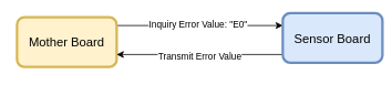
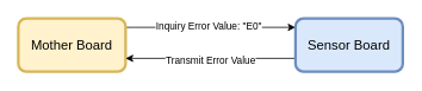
- <mxCell id="7" value="&lt;font style=&quot;font-size: 15px;&quot;&gt;Sensor Board&lt;/font&gt;" style="rounded=1;whiteSpace=wrap;html=1;strokeWidth=3;fillColor=#dae8fc;strokeColor=#6c8ebf;" vertex="1" parent="1"><mxGeometry x="340" y="15" width="120" height="60" as="geometry" /></mxCell>
+ <mxCell id="7" value="&lt;font style=&quot;font-size: 15px;&quot;&gt;Sensor Board&lt;/font&gt;" style="rounded=1;whiteSpace=wrap;html=1;strokeWidth=3;fillColor=#dae8fc;strokeColor=#6c8ebf;" vertex="1" parent="1"><mxGeometry x="330" y="20" width="120" height="60" as="geometry" /></mxCell>
